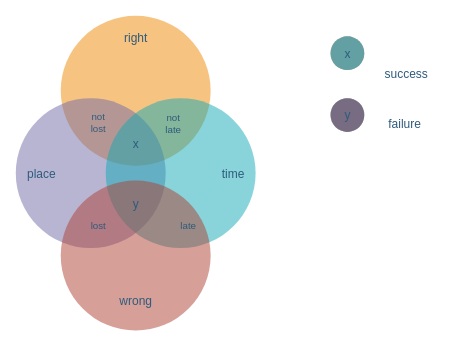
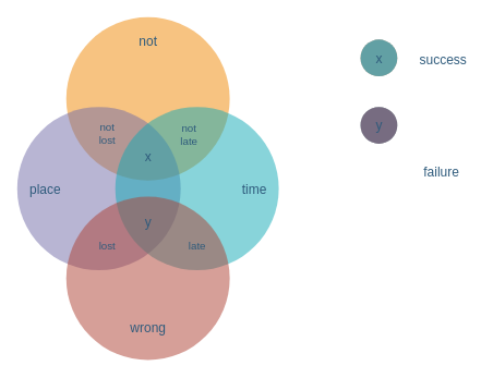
- <mxCell id="4" value="&lt;div style=&quot;text-align: center; font-size: 16px;&quot;&gt;&lt;span style=&quot;font-size: 16px;&quot;&gt;right&lt;/span&gt;&lt;/div&gt;" style="ellipse;whiteSpace=wrap;html=1;aspect=fixed;rounded=1;shadow=0;glass=0;labelBackgroundColor=none;strokeColor=none;strokeWidth=1;fillColor=#F08705;gradientColor=none;fontFamily=Helvetica;fontSize=16;fontColor=#2F5B7C;align=center;opacity=50;verticalAlign=top;spacing=15;" parent="1" vertex="1"><mxGeometry x="80.5" y="20.5" width="200" height="200" as="geometry" /></mxCell>
+ <mxCell id="4" value="&lt;div style=&quot;text-align: center; font-size: 16px;&quot;&gt;&lt;span style=&quot;font-size: 16px;&quot;&gt;not&lt;/span&gt;&lt;/div&gt;" style="ellipse;whiteSpace=wrap;html=1;aspect=fixed;rounded=1;shadow=0;glass=0;labelBackgroundColor=none;strokeColor=none;strokeWidth=1;fillColor=#F08705;gradientColor=none;fontFamily=Helvetica;fontSize=16;fontColor=#2F5B7C;align=center;opacity=50;verticalAlign=top;spacing=15;" parent="1" vertex="1"><mxGeometry x="80.5" y="20.5" width="200" height="200" as="geometry" /></mxCell>
- <mxCell id="11" value="success" style="text;html=1;resizable=0;points=[];autosize=1;align=left;verticalAlign=top;spacingTop=-4;fontSize=16;fontFamily=Helvetica;fontColor=#2F5B7C;" parent="1" vertex="1"><mxGeometry x="510.5" y="85.5" width="70" height="20" as="geometry" /></mxCell>
+ <mxCell id="11" value="success" style="text;html=1;resizable=0;points=[];autosize=1;align=left;verticalAlign=top;spacingTop=-4;fontSize=16;fontFamily=Helvetica;fontColor=#2F5B7C;" parent="1" vertex="1"><mxGeometry x="510.5" y="60.5" width="70" height="20" as="geometry" /></mxCell>
- <mxCell id="15" value="failure" style="text;html=1;resizable=0;points=[];autosize=1;align=left;verticalAlign=top;spacingTop=-4;fontSize=16;fontFamily=Helvetica;fontColor=#2F5B7C;" parent="1" vertex="1"><mxGeometry x="515.5" y="153" width="60" height="20" as="geometry" /></mxCell>
+ <mxCell id="15" value="failure" style="text;html=1;resizable=0;points=[];autosize=1;align=left;verticalAlign=top;spacingTop=-4;fontSize=16;fontFamily=Helvetica;fontColor=#2F5B7C;" parent="1" vertex="1"><mxGeometry x="515.5" y="198" width="60" height="20" as="geometry" /></mxCell>
- <mxCell id="17" value="late" style="text;html=1;strokeColor=none;fillColor=none;align=center;verticalAlign=middle;whiteSpace=wrap;rounded=0;shadow=0;glass=0;labelBackgroundColor=none;fontFamily=Helvetica;fontSize=13;fontColor=#2F5B7C;" parent="1" vertex="1"><mxGeometry x="230.5" y="290.5" width="40" height="20" as="geometry" /></mxCell>
+ <mxCell id="17" value="late" style="text;html=1;strokeColor=none;fillColor=none;align=center;verticalAlign=middle;whiteSpace=wrap;rounded=0;shadow=0;glass=0;labelBackgroundColor=none;fontFamily=Helvetica;fontSize=13;fontColor=#2F5B7C;" parent="1" vertex="1"><mxGeometry x="220.5" y="290.5" width="40" height="20" as="geometry" /></mxCell>
